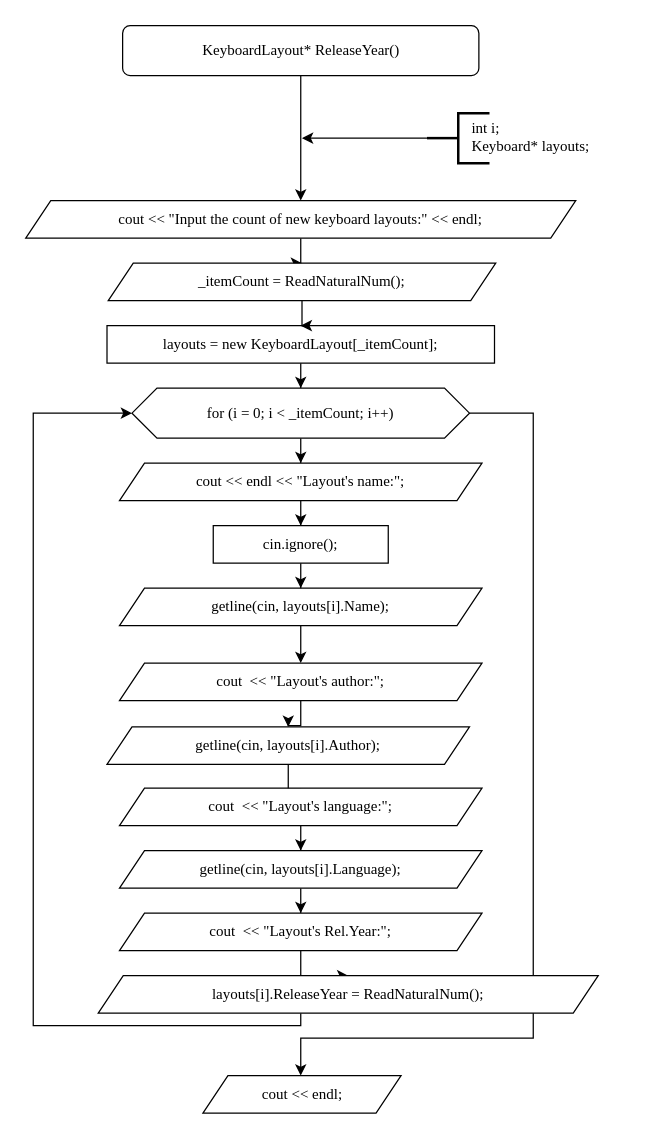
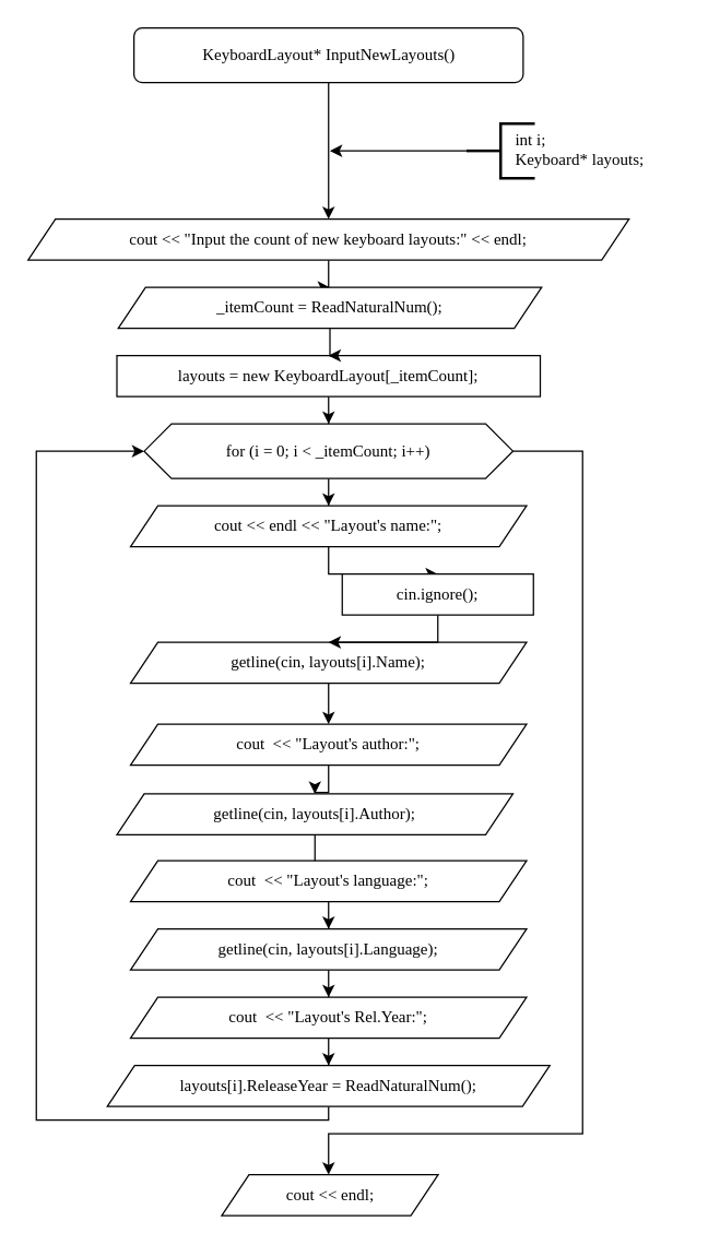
- <mxCell id="3" value="KeyboardLayout* ReleaseYear()" style="rounded=1;whiteSpace=wrap;html=1;fontFamily=Consolas;" vertex="1" parent="1"><mxGeometry x="97.5" y="20" width="285" height="40" as="geometry" /></mxCell>
+ <mxCell id="3" value="KeyboardLayout* InputNewLayouts()" style="rounded=1;whiteSpace=wrap;html=1;fontFamily=Consolas;" vertex="1" parent="1"><mxGeometry x="97.5" y="20" width="285" height="40" as="geometry" /></mxCell>
- <mxCell id="21" value="cin.ignore();" style="rounded=0;whiteSpace=wrap;html=1;fontFamily=Consolas;align=center;" vertex="1" parent="1"><mxGeometry x="170" y="420" width="140" height="30" as="geometry" /></mxCell>
+ <mxCell id="21" value="cin.ignore();" style="rounded=0;whiteSpace=wrap;html=1;fontFamily=Consolas;align=center;" vertex="1" parent="1"><mxGeometry x="250" y="420" width="140" height="30" as="geometry" /></mxCell>
- <mxCell id="33" value="layouts[i].ReleaseYear = ReadNaturalNum();" style="shape=parallelogram;perimeter=parallelogramPerimeter;whiteSpace=wrap;html=1;fixedSize=1;fontFamily=Consolas;" vertex="1" parent="1"><mxGeometry x="78" y="780" width="400" height="30" as="geometry" /></mxCell>
+ <mxCell id="33" value="layouts[i].ReleaseYear = ReadNaturalNum();" style="shape=parallelogram;perimeter=parallelogramPerimeter;whiteSpace=wrap;html=1;fixedSize=1;fontFamily=Consolas;" vertex="1" parent="1"><mxGeometry x="78" y="780" width="324" height="30" as="geometry" /></mxCell>
